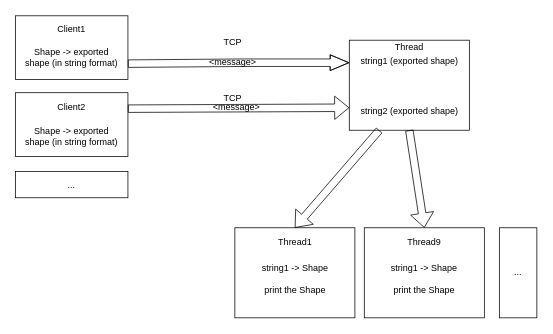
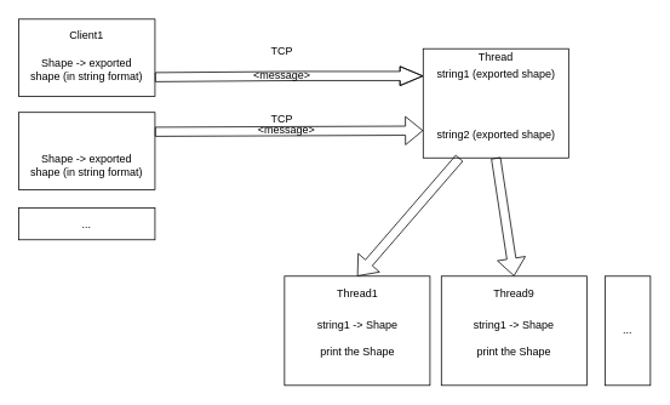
- <mxCell id="15" value="Client2" style="text;html=1;strokeColor=none;fillColor=none;align=center;verticalAlign=middle;whiteSpace=wrap;rounded=0;" vertex="1" parent="1"><mxGeometry x="75" y="133" width="40" height="20" as="geometry" /></mxCell>
